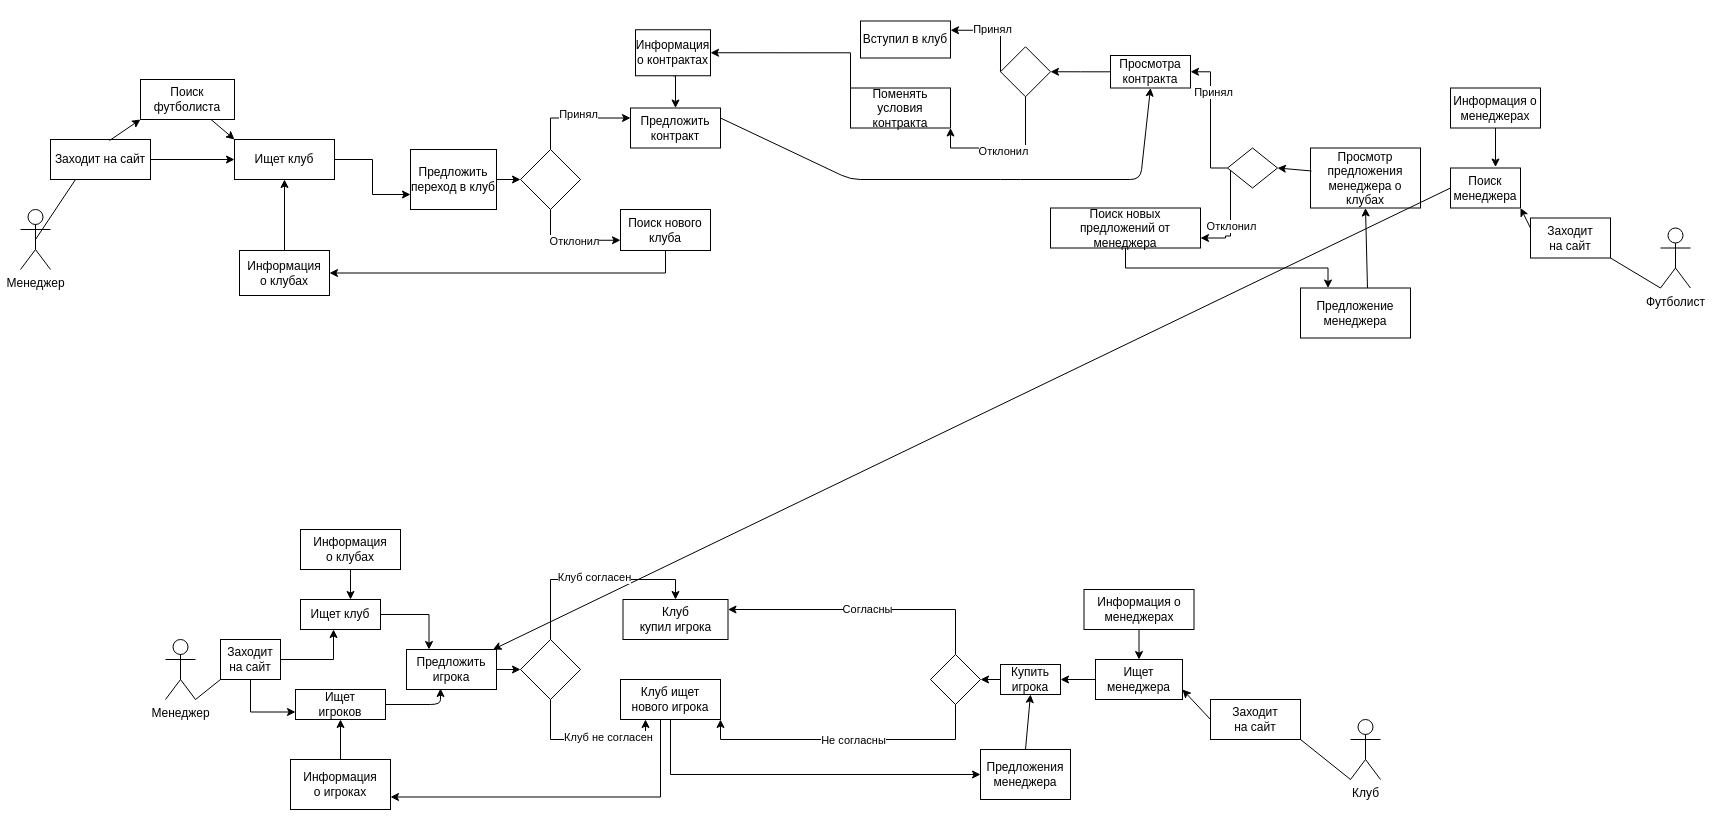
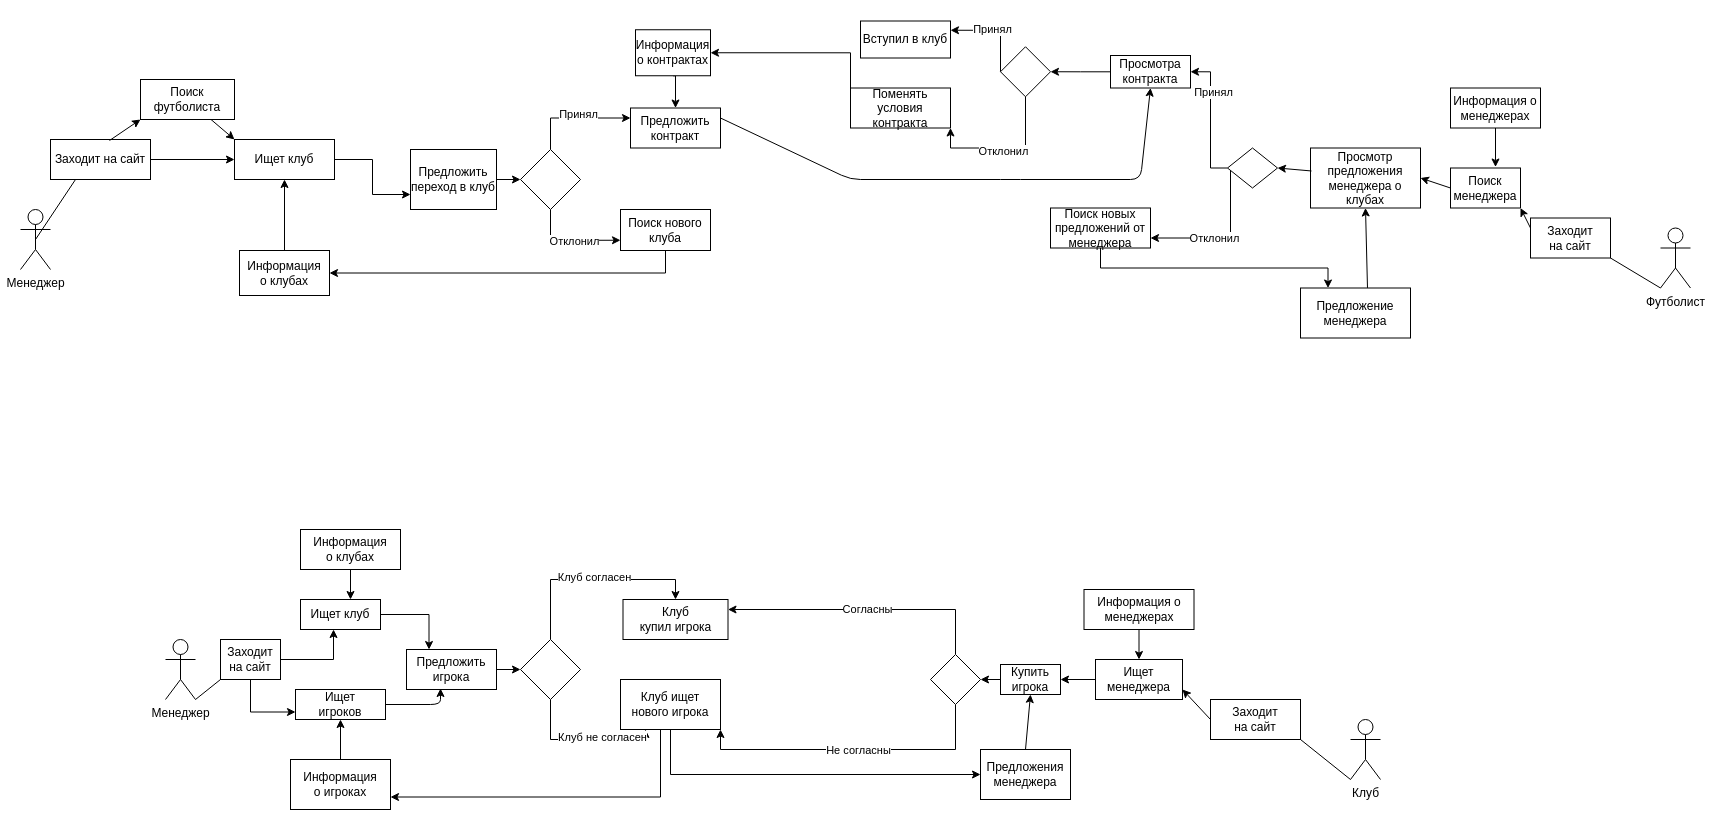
- <mxCell id="24" value="Поиск новых предложений от менеджера" style="rounded=0;whiteSpace=wrap;html=1;" vertex="1" parent="1"><mxGeometry x="1050" y="207.5" width="150" height="40" as="geometry" /></mxCell>
+ <mxCell id="24" value="Поиск новых предложений от менеджера" style="rounded=0;whiteSpace=wrap;html=1;" vertex="1" parent="1"><mxGeometry x="1050" y="207.5" width="100" height="40" as="geometry" /></mxCell>
- <mxCell id="18" value="" style="endArrow=classic;html=1;exitX=0;exitY=0.5;exitDx=0;exitDy=0;" edge="1" parent="1" source="12" target="76"><mxGeometry width="50" height="50" relative="1" as="geometry"><mxPoint x="1370" y="287.5" as="sourcePoint" /><mxPoint x="1420" y="237.5" as="targetPoint" /></mxGeometry></mxCell>
+ <mxCell id="18" value="" style="endArrow=classic;html=1;entryX=1;entryY=0.5;entryDx=0;entryDy=0;exitX=0;exitY=0.5;exitDx=0;exitDy=0;" edge="1" parent="1" source="12" target="16"><mxGeometry width="50" height="50" relative="1" as="geometry"><mxPoint x="1370" y="287.5" as="sourcePoint" /><mxPoint x="1420" y="237.5" as="targetPoint" /></mxGeometry></mxCell>
- <mxCell id="86" value="Клуб ищет&lt;br&gt;нового игрока" style="rounded=0;whiteSpace=wrap;html=1;" vertex="1" parent="1"><mxGeometry x="620" y="679" width="100" height="40" as="geometry" /></mxCell>
+ <mxCell id="86" value="Клуб ищет&lt;br&gt;нового игрока" style="rounded=0;whiteSpace=wrap;html=1;" vertex="1" parent="1"><mxGeometry x="620" y="679" width="100" height="50" as="geometry" /></mxCell>
